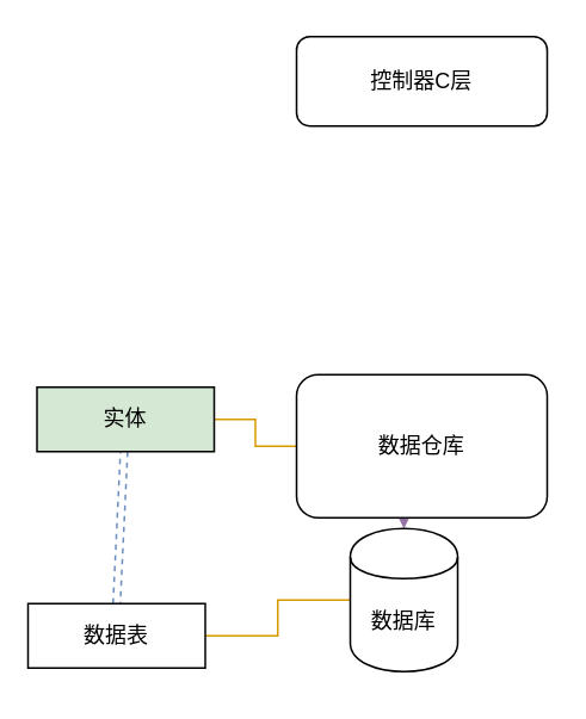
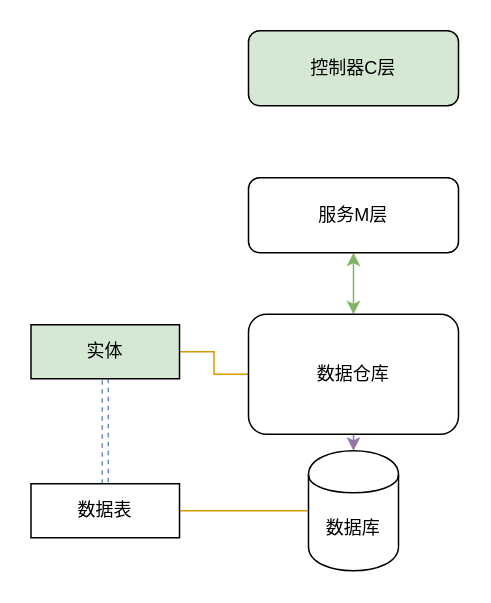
- <mxCell id="2" value="控制器C层" style="rounded=1;whiteSpace=wrap;html=1;" vertex="1" parent="1"><mxGeometry x="165" y="20" width="140" height="50" as="geometry" /></mxCell>
+ <mxCell id="2" value="控制器C层" style="rounded=1;whiteSpace=wrap;html=1;fillColor=#d5e8d4;" vertex="1" parent="1"><mxGeometry x="165" y="20" width="140" height="50" as="geometry" /></mxCell>
+ <mxCell id="4" value="服务M层" style="rounded=1;whiteSpace=wrap;html=1;" vertex="1" parent="1"><mxGeometry x="165" y="118" width="140" height="50" as="geometry" /></mxCell>
+ <mxCell id="3" style="rounded=0;orthogonalLoop=1;jettySize=auto;html=1;entryX=0.5;entryY=0;entryDx=0;entryDy=0;startArrow=classic;startFill=1;fillColor=#d5e8d4;strokeColor=#82b366;" edge="1" parent="1" source="4" target="7"><mxGeometry relative="1" as="geometry" /></mxCell>
- <mxCell id="9" value="数据库" style="shape=cylinder;whiteSpace=wrap;html=1;boundedLbl=1;backgroundOutline=1;" vertex="1" parent="1"><mxGeometry x="195" y="295" width="60" height="80" as="geometry" /></mxCell>
+ <mxCell id="9" value="数据库" style="shape=cylinder;whiteSpace=wrap;html=1;boundedLbl=1;backgroundOutline=1;" vertex="1" parent="1"><mxGeometry x="205" y="300" width="60" height="80" as="geometry" /></mxCell>
- <mxCell id="12" value="数据表" style="rounded=0;whiteSpace=wrap;html=1;" vertex="1" parent="1"><mxGeometry x="15" y="337" width="99" height="36" as="geometry" /></mxCell>
+ <mxCell id="12" value="数据表" style="rounded=0;whiteSpace=wrap;html=1;" vertex="1" parent="1"><mxGeometry x="20" y="322" width="99" height="36" as="geometry" /></mxCell>
